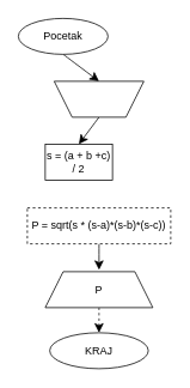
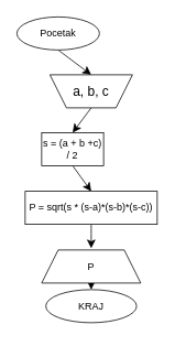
+ <mxCell id="6" value="a, b, c" style="text;html=1;align=center;verticalAlign=middle;whiteSpace=wrap;rounded=0;fontSize=16;" vertex="1" parent="1"><mxGeometry x="80" y="95" width="60" height="30" as="geometry" /></mxCell>
+ <mxCell id="7" style="edgeStyle=none;curved=1;rounded=0;orthogonalLoop=1;jettySize=auto;html=1;exitX=0.5;exitY=1;exitDx=0;exitDy=0;entryX=0.5;entryY=0;entryDx=0;entryDy=0;fontSize=12;startSize=8;endSize=8;" edge="1" parent="1" source="8" target="10"><mxGeometry relative="1" as="geometry" /></mxCell>
- <mxCell id="10" value="P = sqrt(s * (s-a)*(s-b)*(s-c))" style="rounded=0;whiteSpace=wrap;html=1;dashed=1;" vertex="1" parent="1"><mxGeometry x="30" y="231" width="160" height="40" as="geometry" /></mxCell>
+ <mxCell id="10" value="P = sqrt(s * (s-a)*(s-b)*(s-c))" style="rounded=0;whiteSpace=wrap;html=1;" vertex="1" parent="1"><mxGeometry x="30" y="231" width="160" height="40" as="geometry" /></mxCell>
- <mxCell id="13" value="KRAJ" style="ellipse;whiteSpace=wrap;html=1;" vertex="1" parent="1"><mxGeometry x="55" y="370" width="110" height="40" as="geometry" /></mxCell>
+ <mxCell id="13" value="KRAJ" style="ellipse;whiteSpace=wrap;html=1;" vertex="1" parent="1"><mxGeometry x="55" y="350" width="110" height="40" as="geometry" /></mxCell>
